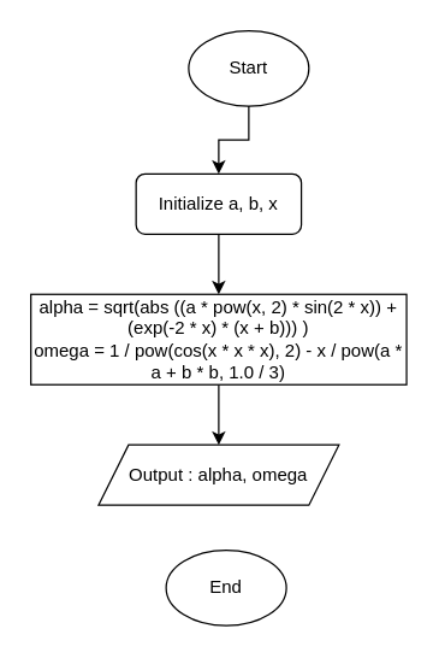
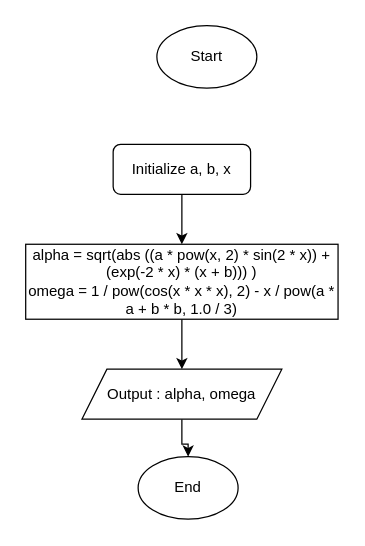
- <mxCell id="2" value="" style="edgeStyle=orthogonalEdgeStyle;rounded=0;orthogonalLoop=1;jettySize=auto;html=1;" edge="1" parent="1" source="3" target="6"><mxGeometry relative="1" as="geometry" /></mxCell>
+ <mxCell id="9" value="" style="edgeStyle=orthogonalEdgeStyle;rounded=0;orthogonalLoop=1;jettySize=auto;html=1;" edge="1" parent="1" source="10" target="4"><mxGeometry relative="1" as="geometry" /></mxCell>
